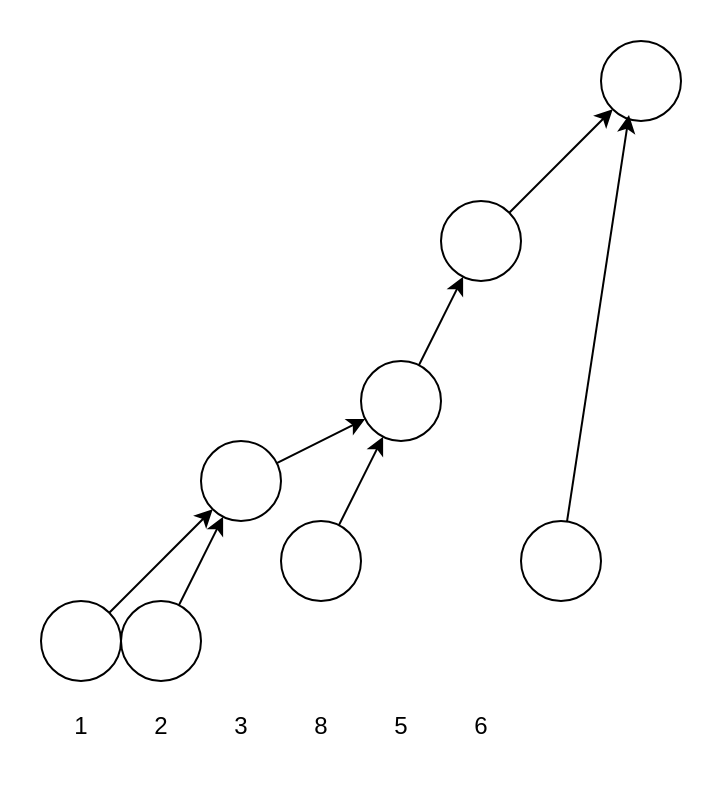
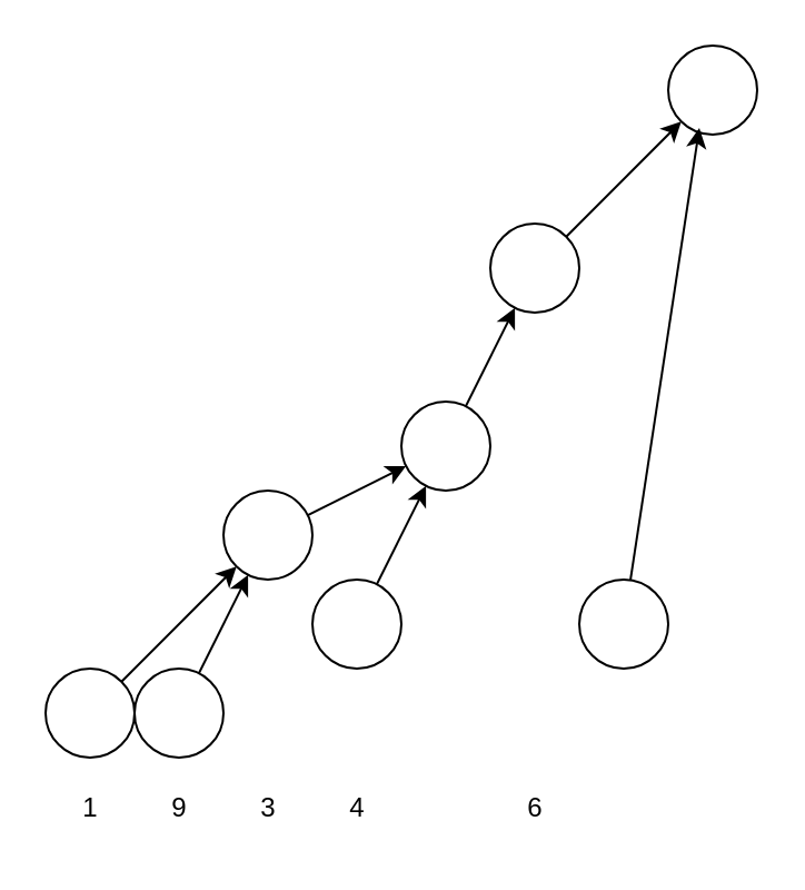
- <mxCell id="18" value="2" style="text;html=1;align=center;verticalAlign=middle;resizable=0;points=[];autosize=1;strokeColor=none;fillColor=none;" vertex="1" parent="1"><mxGeometry x="65" y="348" width="30" height="30" as="geometry" /></mxCell>
+ <mxCell id="18" value="9" style="text;html=1;align=center;verticalAlign=middle;resizable=0;points=[];autosize=1;strokeColor=none;fillColor=none;" vertex="1" parent="1"><mxGeometry x="65" y="348" width="30" height="30" as="geometry" /></mxCell>
- <mxCell id="20" value="8" style="text;html=1;align=center;verticalAlign=middle;resizable=0;points=[];autosize=1;strokeColor=none;fillColor=none;" vertex="1" parent="1"><mxGeometry x="145" y="348" width="30" height="30" as="geometry" /></mxCell>
+ <mxCell id="20" value="4" style="text;html=1;align=center;verticalAlign=middle;resizable=0;points=[];autosize=1;strokeColor=none;fillColor=none;" vertex="1" parent="1"><mxGeometry x="145" y="348" width="30" height="30" as="geometry" /></mxCell>
- <mxCell id="21" value="5" style="text;html=1;align=center;verticalAlign=middle;resizable=0;points=[];autosize=1;strokeColor=none;fillColor=none;" vertex="1" parent="1"><mxGeometry x="185" y="348" width="30" height="30" as="geometry" /></mxCell>
